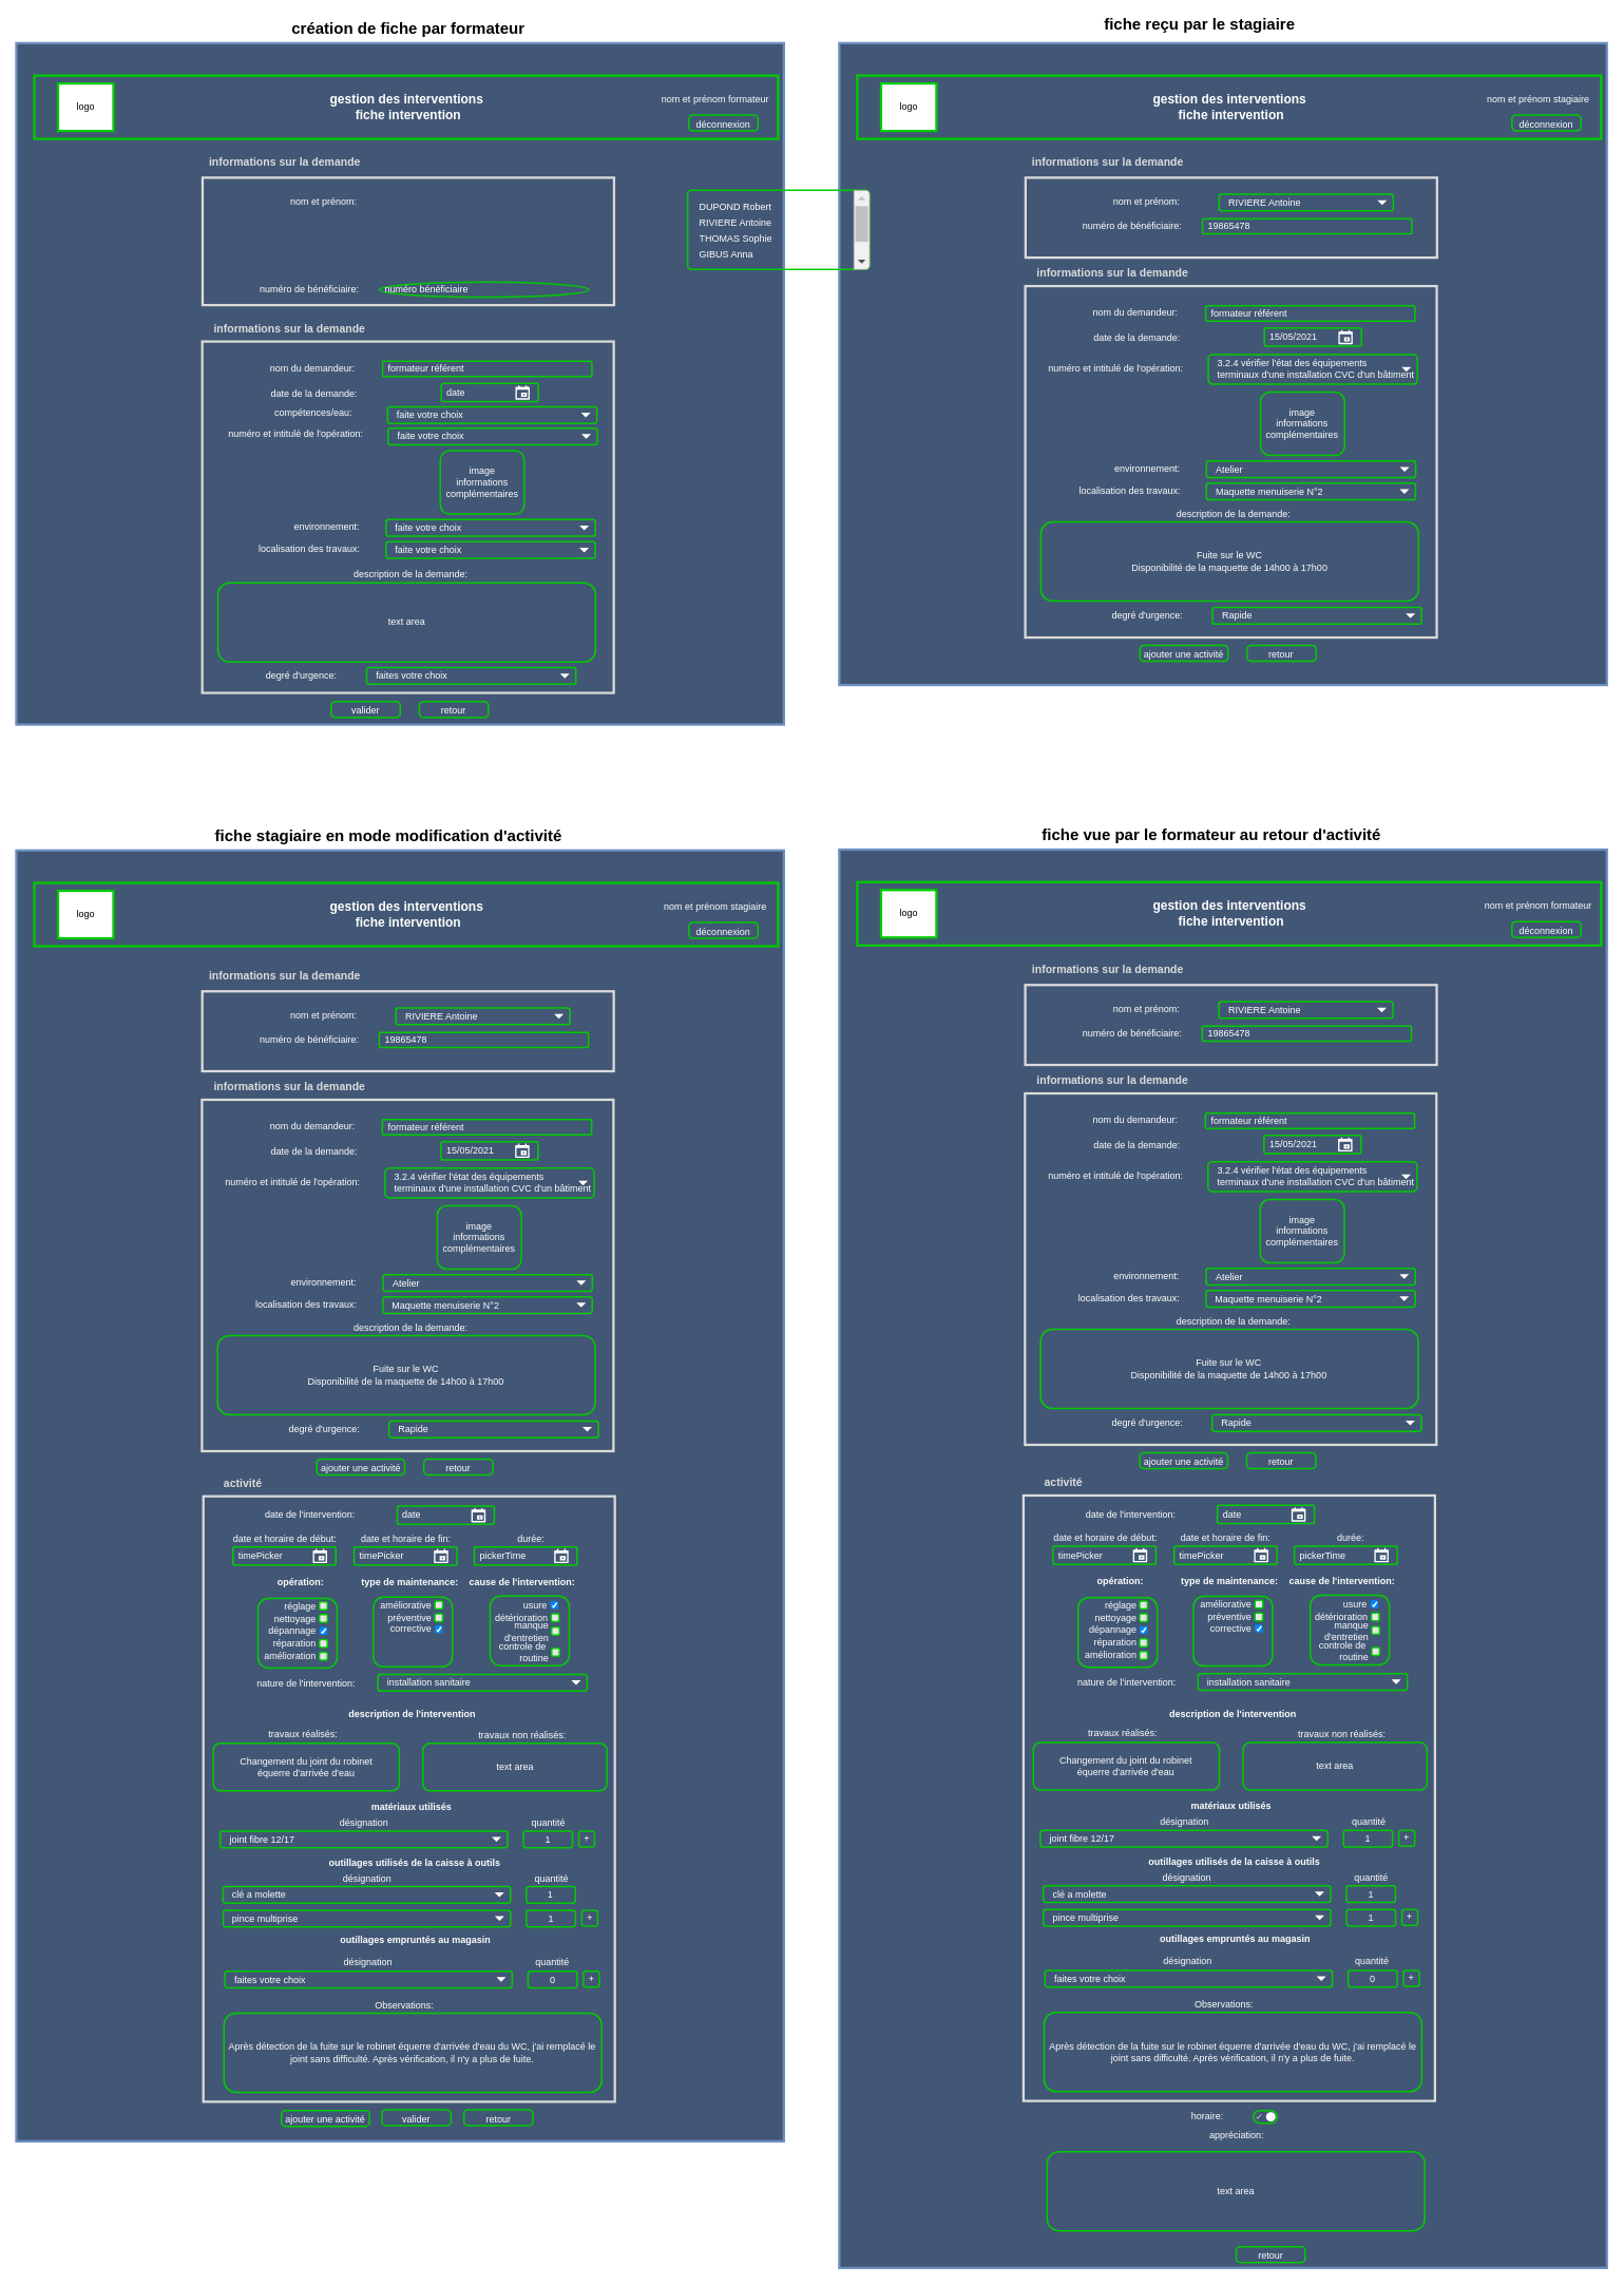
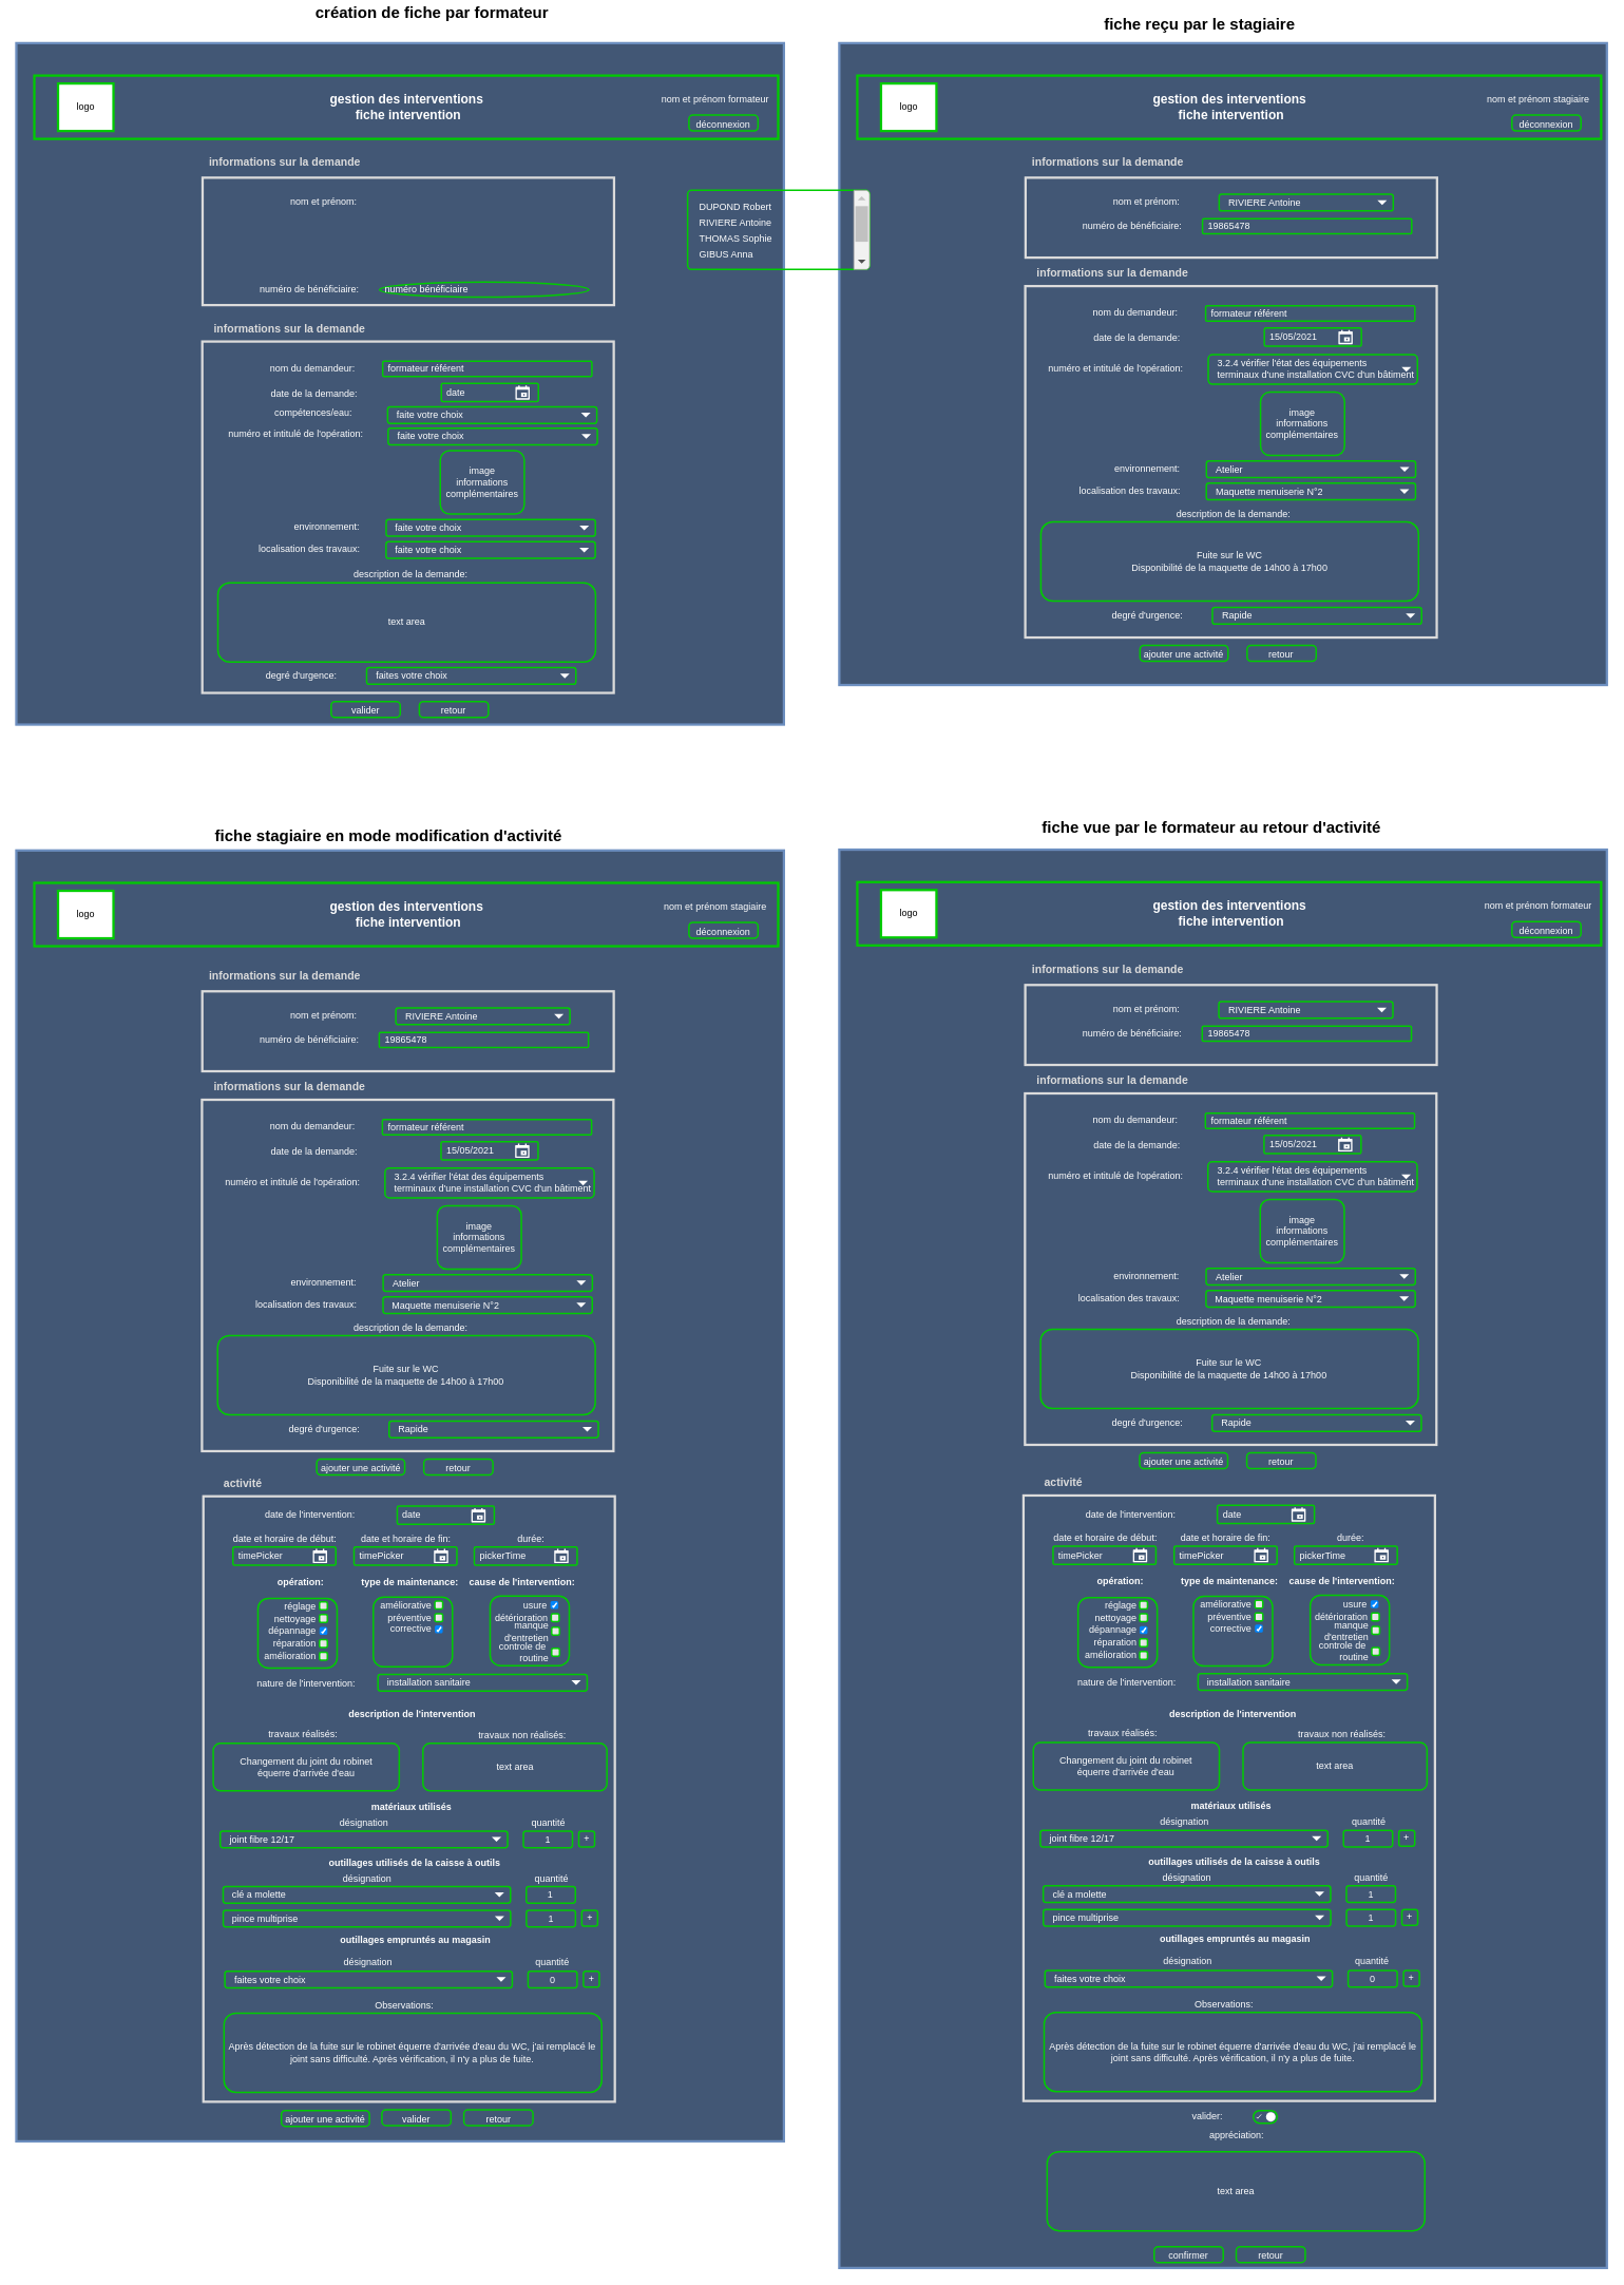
- <mxCell id="12" value="&lt;font color=&quot;#000000&quot; size=&quot;1&quot;&gt;&lt;b style=&quot;font-size: 20px&quot;&gt;création de fiche par formateur&lt;/b&gt;&lt;/font&gt;" style="text;html=1;align=center;verticalAlign=middle;resizable=0;points=[];autosize=1;fontColor=#FFFFFF;" parent="1" vertex="1"><mxGeometry x="360" y="25" width="310" height="20" as="geometry" /></mxCell>
+ <mxCell id="12" value="&lt;font color=&quot;#000000&quot; size=&quot;1&quot;&gt;&lt;b style=&quot;font-size: 20px&quot;&gt;création de fiche par formateur&lt;/b&gt;&lt;/font&gt;" style="text;html=1;align=center;verticalAlign=middle;resizable=0;points=[];autosize=1;fontColor=#FFFFFF;" parent="1" vertex="1"><mxGeometry x="390" y="5" width="310" height="20" as="geometry" /></mxCell>
- <mxCell id="146" value="&lt;font color=&quot;#000000&quot; size=&quot;1&quot;&gt;&lt;b style=&quot;font-size: 20px&quot;&gt;fiche vue par le formateur au retour d'activité&lt;/b&gt;&lt;/font&gt;" style="text;html=1;align=center;verticalAlign=middle;resizable=0;points=[];autosize=1;fontColor=#FFFFFF;" parent="1" vertex="1"><mxGeometry x="1310" y="1044" width="440" height="20" as="geometry" /></mxCell>
+ <mxCell id="146" value="&lt;font color=&quot;#000000&quot; size=&quot;1&quot;&gt;&lt;b style=&quot;font-size: 20px&quot;&gt;fiche vue par le formateur au retour d'activité&lt;/b&gt;&lt;/font&gt;" style="text;html=1;align=center;verticalAlign=middle;resizable=0;points=[];autosize=1;fontColor=#FFFFFF;" parent="1" vertex="1"><mxGeometry x="1310" y="1034" width="440" height="20" as="geometry" /></mxCell>
- <mxCell id="156" value="horaire:" style="text;html=1;align=center;verticalAlign=middle;resizable=0;points=[];autosize=1;fontColor=#FFFFFF;" parent="1" vertex="1"><mxGeometry x="1500" y="2664" width="50" height="20" as="geometry" /></mxCell>
+ <mxCell id="156" value="valider:" style="text;html=1;align=center;verticalAlign=middle;resizable=0;points=[];autosize=1;fontColor=#FFFFFF;" parent="1" vertex="1"><mxGeometry x="1500" y="2664" width="50" height="20" as="geometry" /></mxCell>
+ <mxCell id="144" value="&lt;font color=&quot;#ffffff&quot; style=&quot;font-size: 12px&quot;&gt;confirmer&lt;/font&gt;" style="html=1;shadow=0;dashed=0;shape=mxgraph.bootstrap.rrect;rSize=5;strokeWidth=2;fillColor=none;fontColor=#33A64C;whiteSpace=wrap;align=center;verticalAlign=middle;spacingLeft=0;fontStyle=0;fontSize=16;spacing=5;strokeColor=#00CC00;" parent="1" vertex="1"><mxGeometry x="1457.94" y="2838" width="87.25" height="20" as="geometry" /></mxCell>
